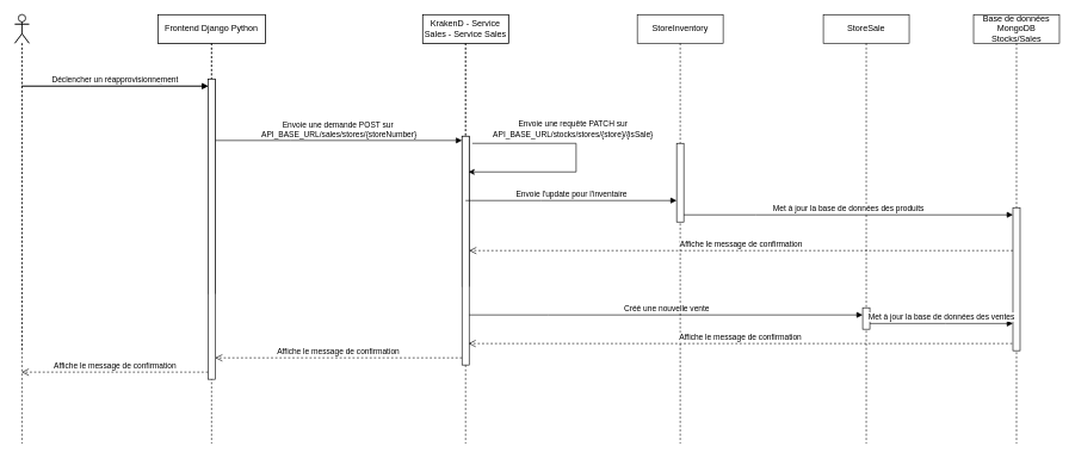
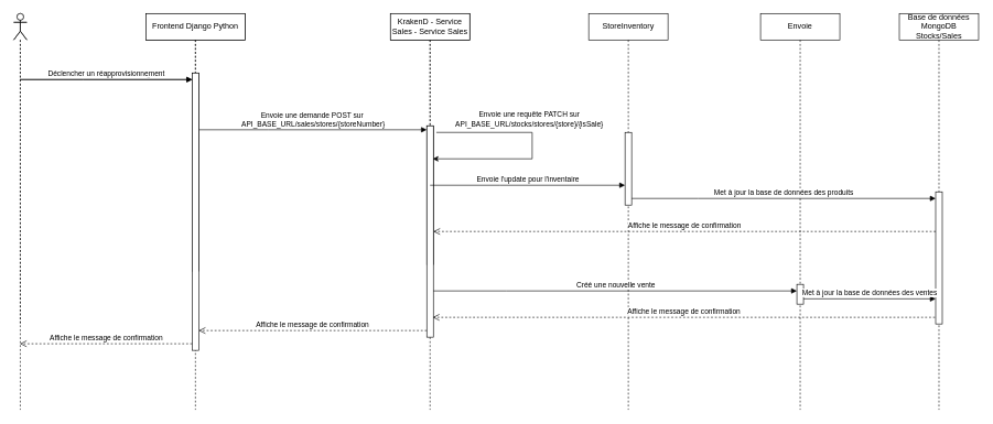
- <mxCell id="20" value="StoreSale" style="shape=umlLifeline;perimeter=lifelinePerimeter;whiteSpace=wrap;html=1;container=0;dropTarget=0;collapsible=0;recursiveResize=0;outlineConnect=0;portConstraint=eastwest;newEdgeStyle={&quot;edgeStyle&quot;:&quot;elbowEdgeStyle&quot;,&quot;elbow&quot;:&quot;vertical&quot;,&quot;curved&quot;:0,&quot;rounded&quot;:0};" parent="1" vertex="1"><mxGeometry x="1150" y="20" width="120" height="600" as="geometry" /></mxCell>
+ <mxCell id="20" value="Envoie" style="shape=umlLifeline;perimeter=lifelinePerimeter;whiteSpace=wrap;html=1;container=0;dropTarget=0;collapsible=0;recursiveResize=0;outlineConnect=0;portConstraint=eastwest;newEdgeStyle={&quot;edgeStyle&quot;:&quot;elbowEdgeStyle&quot;,&quot;elbow&quot;:&quot;vertical&quot;,&quot;curved&quot;:0,&quot;rounded&quot;:0};" parent="1" vertex="1"><mxGeometry x="1150" y="20" width="120" height="600" as="geometry" /></mxCell>
